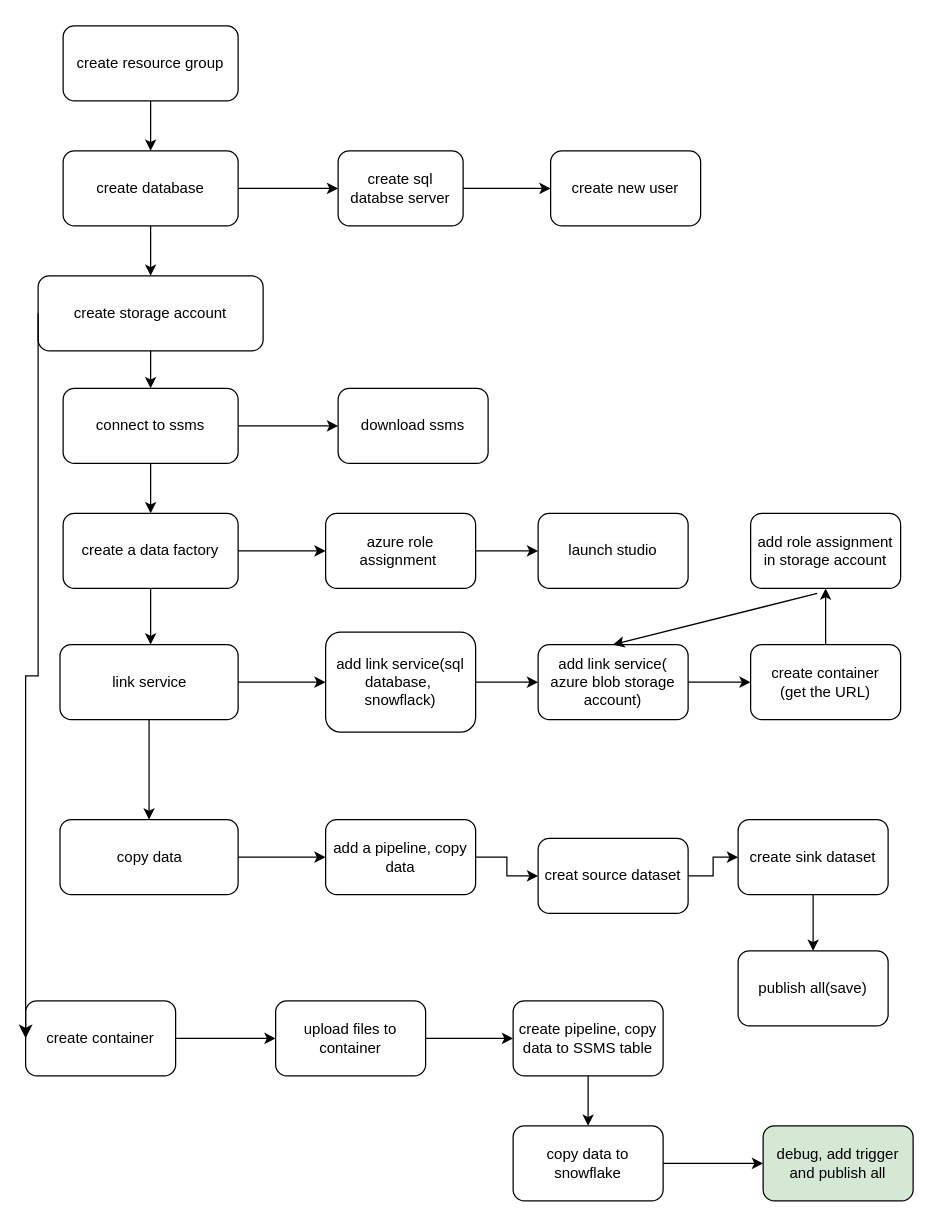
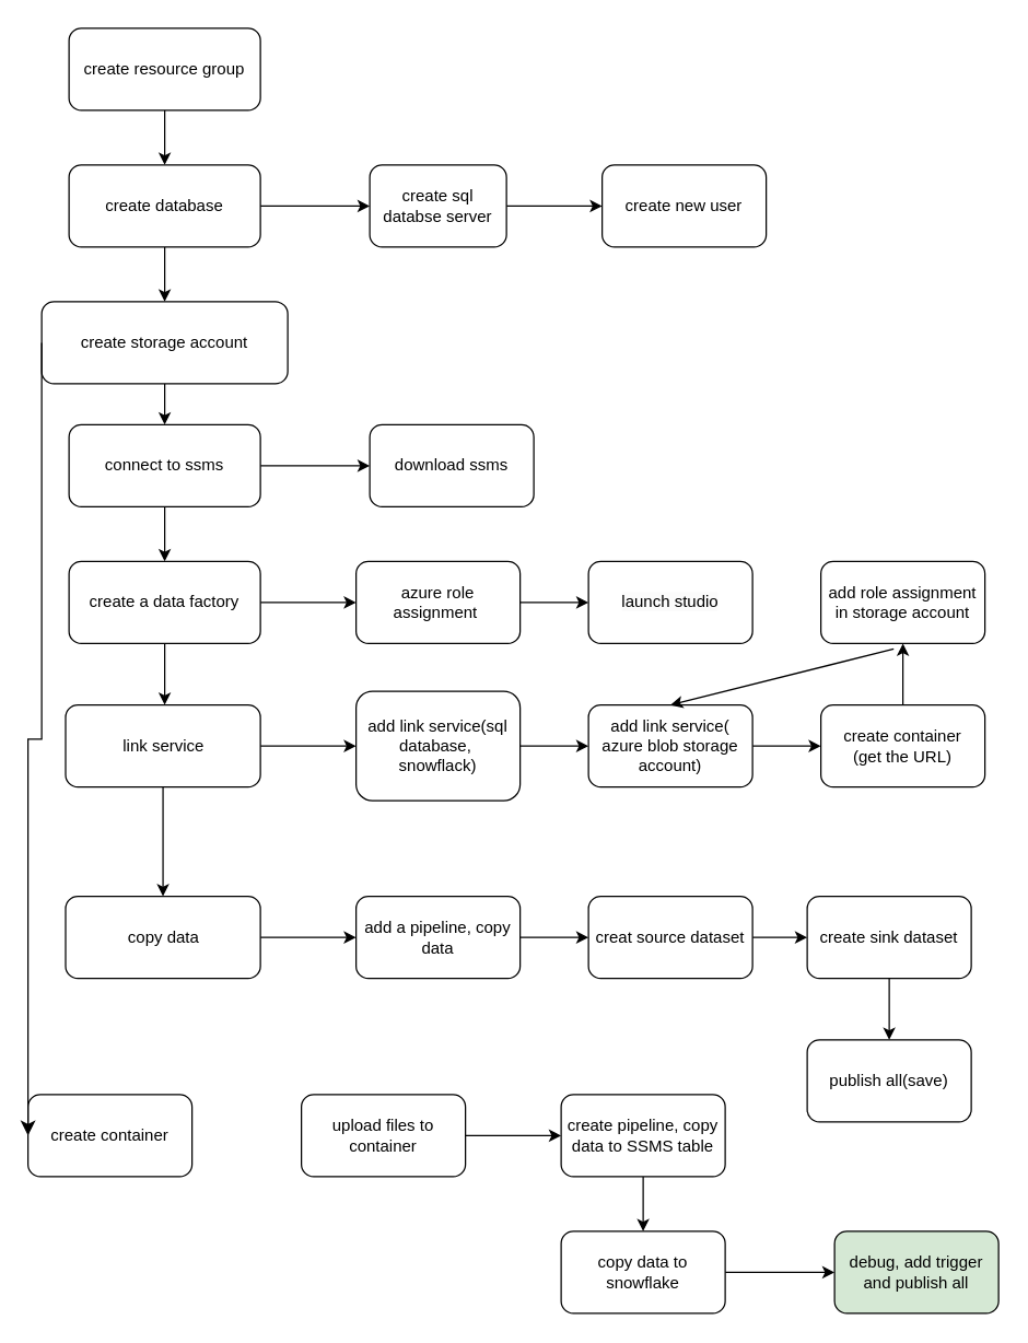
- <mxCell id="40" value="creat source dataset" style="whiteSpace=wrap;html=1;rounded=1;" parent="1" vertex="1"><mxGeometry x="430" y="670" width="120" height="60" as="geometry" /></mxCell>
+ <mxCell id="40" value="creat source dataset" style="whiteSpace=wrap;html=1;rounded=1;" parent="1" vertex="1"><mxGeometry x="430" y="655" width="120" height="60" as="geometry" /></mxCell>
- <mxCell id="42" value="" style="edgeStyle=orthogonalEdgeStyle;rounded=0;orthogonalLoop=1;jettySize=auto;html=1;" edge="1" parent="1" source="43" target="46"><mxGeometry relative="1" as="geometry" /></mxCell>
